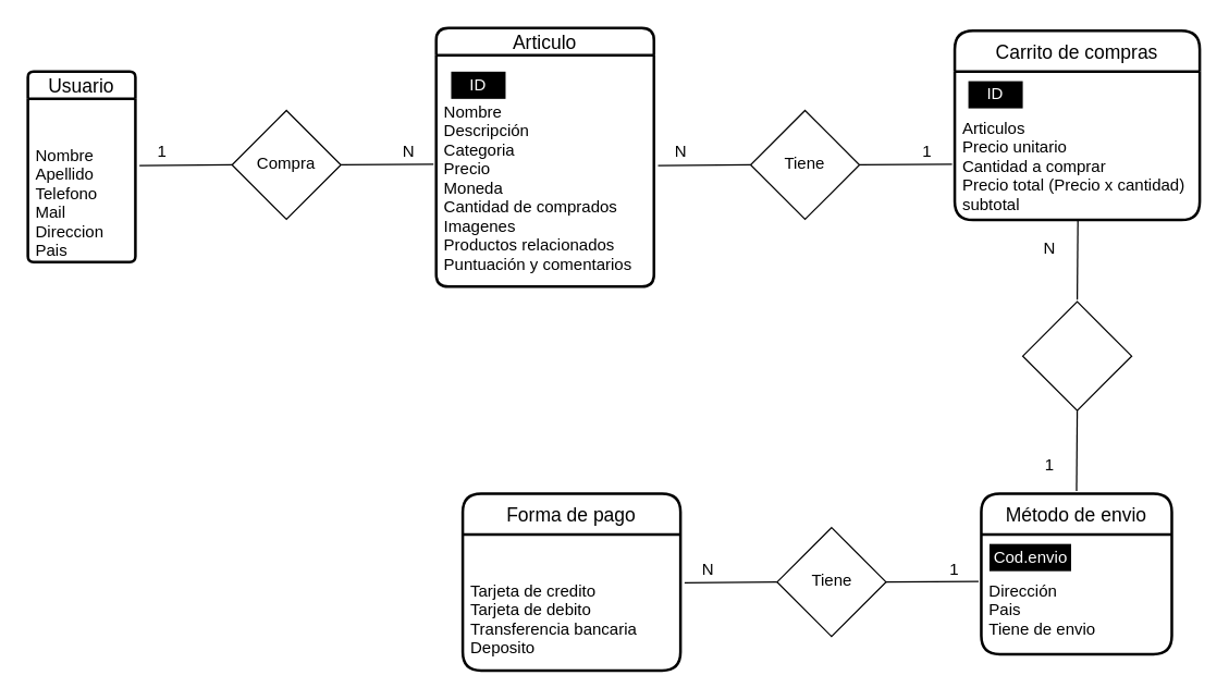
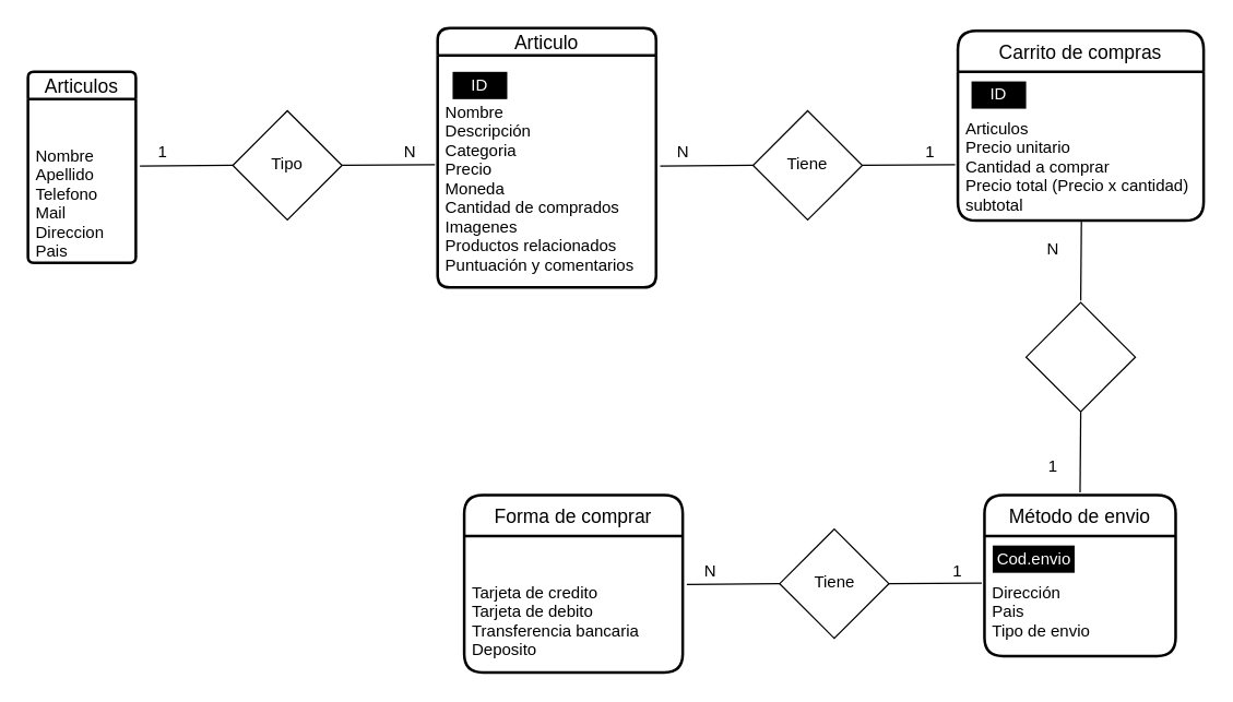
- <mxCell id="12" value="Usuario" style="swimlane;childLayout=stackLayout;horizontal=1;startSize=20;horizontalStack=0;rounded=1;fontSize=14;fontStyle=0;strokeWidth=2;resizeParent=0;resizeLast=1;shadow=0;dashed=0;align=center;sketch=0;arcSize=7;" vertex="1" parent="1"><mxGeometry x="20" y="52" width="79" height="140" as="geometry"><mxRectangle x="31" y="311" width="80" height="20" as="alternateBounds" /></mxGeometry></mxCell>
+ <mxCell id="12" value="Articulos" style="swimlane;childLayout=stackLayout;horizontal=1;startSize=20;horizontalStack=0;rounded=1;fontSize=14;fontStyle=0;strokeWidth=2;resizeParent=0;resizeLast=1;shadow=0;dashed=0;align=center;sketch=0;arcSize=7;" vertex="1" parent="1"><mxGeometry x="20" y="52" width="79" height="140" as="geometry"><mxRectangle x="31" y="311" width="80" height="20" as="alternateBounds" /></mxGeometry></mxCell>
- <mxCell id="17" value="Compra" style="text;html=1;strokeColor=none;fillColor=none;align=center;verticalAlign=middle;whiteSpace=wrap;rounded=0;sketch=0;" vertex="1" parent="1"><mxGeometry x="190" y="109.5" width="40" height="20" as="geometry" /></mxCell>
+ <mxCell id="17" value="Tipo" style="text;html=1;strokeColor=none;fillColor=none;align=center;verticalAlign=middle;whiteSpace=wrap;rounded=0;sketch=0;" vertex="1" parent="1"><mxGeometry x="190" y="109.5" width="40" height="20" as="geometry" /></mxCell>
- <mxCell id="4" value="Forma de pago" style="swimlane;childLayout=stackLayout;horizontal=1;startSize=30;horizontalStack=0;rounded=1;fontSize=14;fontStyle=0;strokeWidth=2;resizeParent=0;resizeLast=1;shadow=0;dashed=0;align=center;sketch=0;" vertex="1" parent="1"><mxGeometry x="339.5" y="362" width="160" height="130" as="geometry" /></mxCell>
+ <mxCell id="4" value="Forma de comprar" style="swimlane;childLayout=stackLayout;horizontal=1;startSize=30;horizontalStack=0;rounded=1;fontSize=14;fontStyle=0;strokeWidth=2;resizeParent=0;resizeLast=1;shadow=0;dashed=0;align=center;sketch=0;" vertex="1" parent="1"><mxGeometry x="339.5" y="362" width="160" height="130" as="geometry" /></mxCell>
- <mxCell id="7" value="&#10;&#10;Dirección&#10;Pais&#10;Tiene de envio" style="align=left;strokeColor=none;fillColor=none;spacingLeft=4;fontSize=12;verticalAlign=top;resizable=0;rotatable=0;part=1;" vertex="1" parent="6"><mxGeometry y="30" width="140" height="88" as="geometry" /></mxCell>
+ <mxCell id="7" value="&#10;&#10;Dirección&#10;Pais&#10;Tipo de envio" style="align=left;strokeColor=none;fillColor=none;spacingLeft=4;fontSize=12;verticalAlign=top;resizable=0;rotatable=0;part=1;" vertex="1" parent="6"><mxGeometry y="30" width="140" height="88" as="geometry" /></mxCell>
